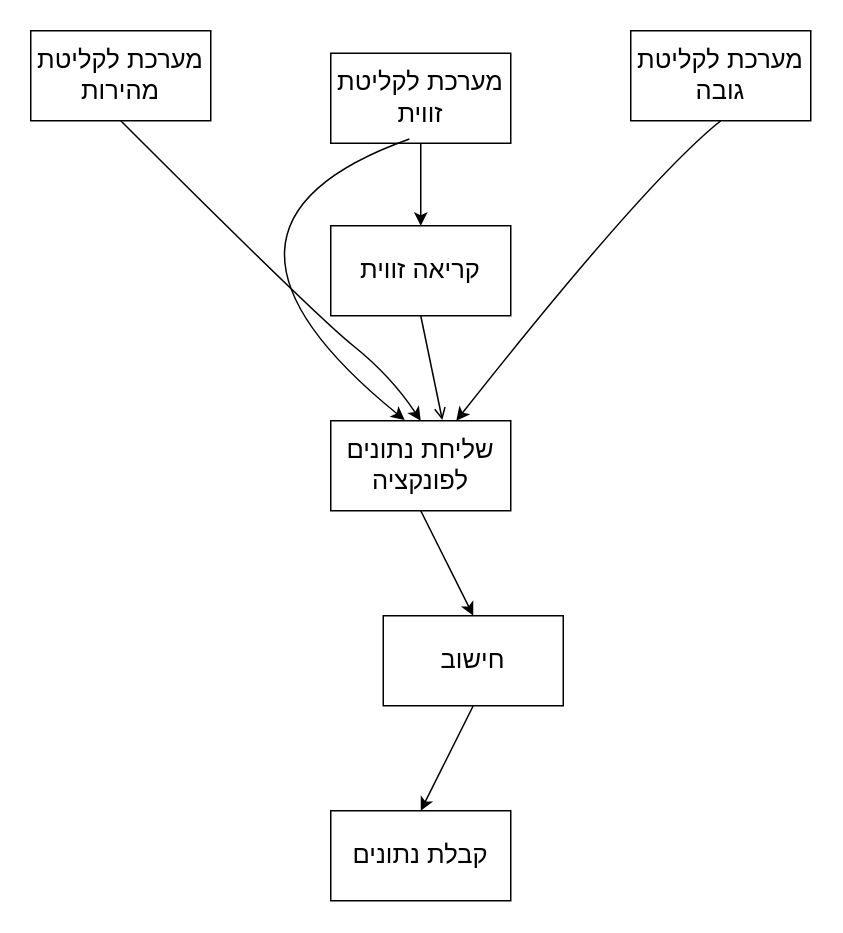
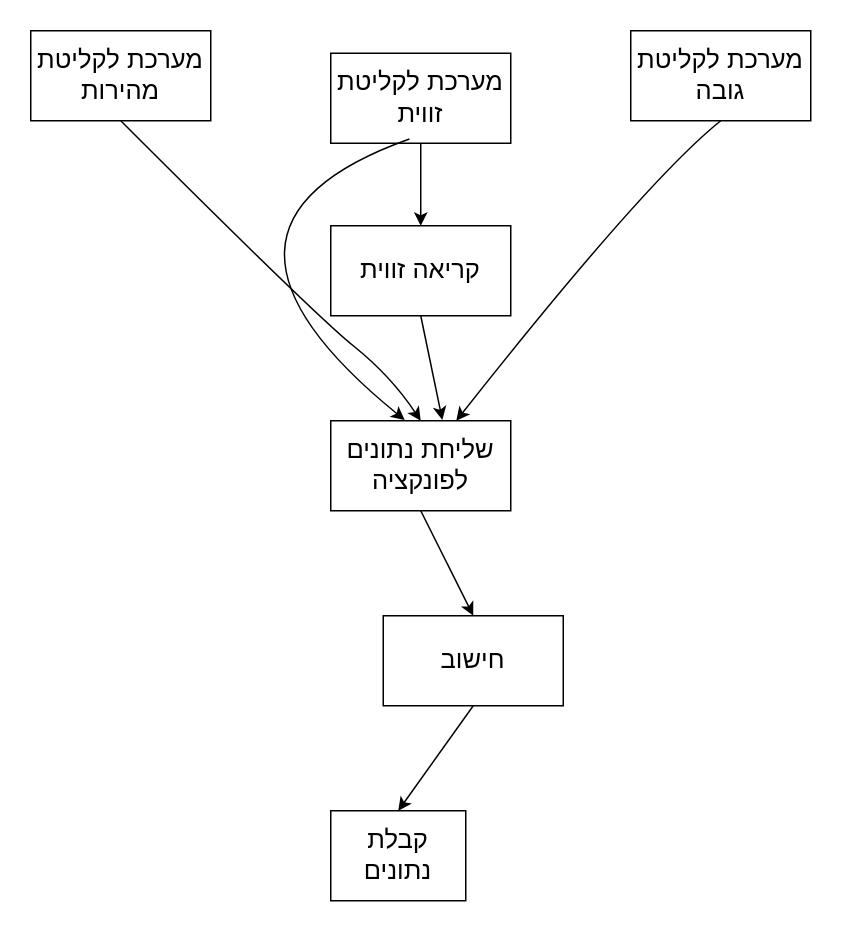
- <mxCell id="13" value="" style="endArrow=open;html=1;fontSize=17;exitX=0.5;exitY=1;exitDx=0;exitDy=0;entryX=0.62;entryY=-0.008;entryDx=0;entryDy=0;entryPerimeter=0;" edge="1" parent="1" source="2" target="6"><mxGeometry width="50" height="50" relative="1" as="geometry"><mxPoint x="60" y="380" as="sourcePoint" /><mxPoint x="110" y="330" as="targetPoint" /></mxGeometry></mxCell>
+ <mxCell id="13" value="" style="endArrow=classic;html=1;fontSize=17;exitX=0.5;exitY=1;exitDx=0;exitDy=0;entryX=0.62;entryY=-0.008;entryDx=0;entryDy=0;entryPerimeter=0;" edge="1" parent="1" source="2" target="6"><mxGeometry width="50" height="50" relative="1" as="geometry"><mxPoint x="60" y="380" as="sourcePoint" /><mxPoint x="110" y="330" as="targetPoint" /></mxGeometry></mxCell>
- <mxCell id="8" value="&lt;font style=&quot;font-size: 17px&quot;&gt;קבלת נתונים&lt;/font&gt;" style="rounded=0;whiteSpace=wrap;html=1;" vertex="1" parent="1"><mxGeometry x="220" y="540" width="120" height="60" as="geometry" /></mxCell>
+ <mxCell id="8" value="&lt;font style=&quot;font-size: 17px&quot;&gt;קבלת נתונים&lt;/font&gt;" style="rounded=0;whiteSpace=wrap;html=1;" vertex="1" parent="1"><mxGeometry x="220" y="540" width="90" height="60" as="geometry" /></mxCell>
